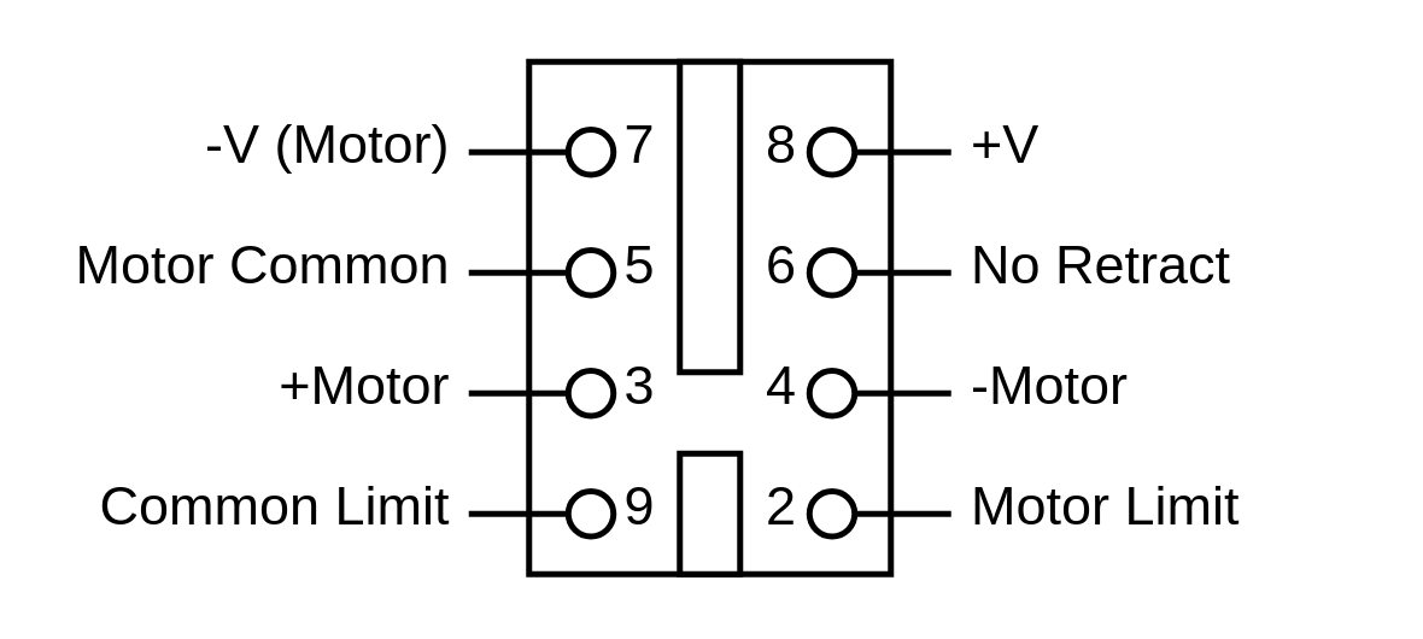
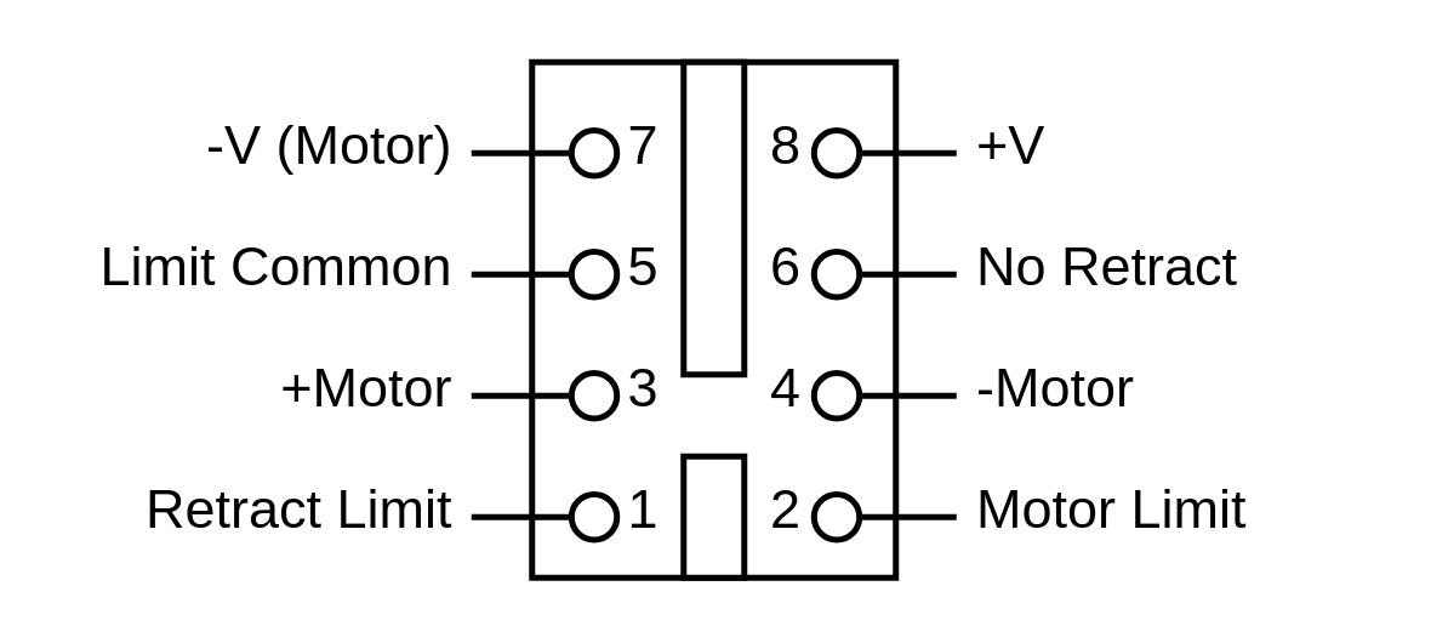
- <mxCell id="32" value="Motor Common" style="text;html=1;resizable=0;points=[];autosize=1;align=right;verticalAlign=middle;spacingTop=-4;fontSize=18;" parent="1" vertex="1"><mxGeometry x="20" y="80" width="130" height="20" as="geometry" /></mxCell>
+ <mxCell id="32" value="Limit Common" style="text;html=1;resizable=0;points=[];autosize=1;align=right;verticalAlign=middle;spacingTop=-4;fontSize=18;" parent="1" vertex="1"><mxGeometry x="20" y="80" width="130" height="20" as="geometry" /></mxCell>
- <mxCell id="30" value="Common Limit" style="text;html=1;resizable=0;points=[];autosize=1;align=right;verticalAlign=middle;spacingTop=-4;fontSize=18;" parent="1" vertex="1"><mxGeometry x="30" y="160" width="120" height="20" as="geometry" /></mxCell>
+ <mxCell id="30" value="Retract Limit" style="text;html=1;resizable=0;points=[];autosize=1;align=right;verticalAlign=middle;spacingTop=-4;fontSize=18;" parent="1" vertex="1"><mxGeometry x="30" y="160" width="120" height="20" as="geometry" /></mxCell>
- <mxCell id="13" value="9" style="text;html=1;resizable=0;points=[];autosize=1;align=left;verticalAlign=middle;spacingTop=-4;fontSize=18;" parent="1" vertex="1"><mxGeometry x="205" y="160" width="30" height="20" as="geometry" /></mxCell>
+ <mxCell id="13" value="1" style="text;html=1;resizable=0;points=[];autosize=1;align=left;verticalAlign=middle;spacingTop=-4;fontSize=18;" parent="1" vertex="1"><mxGeometry x="205" y="160" width="30" height="20" as="geometry" /></mxCell>
